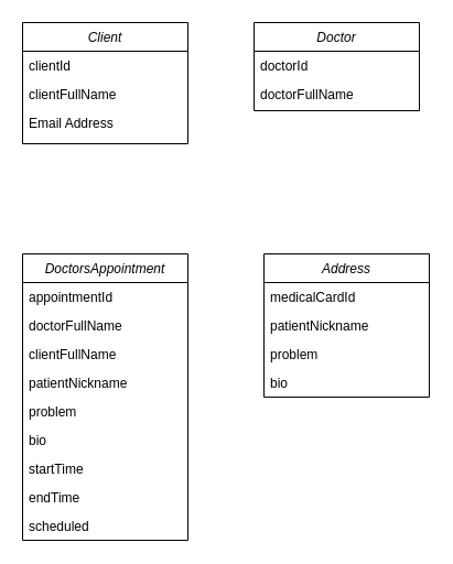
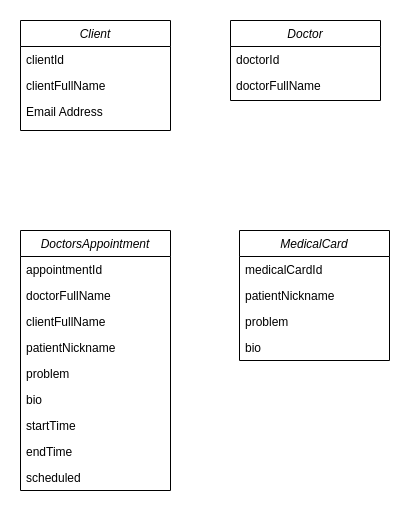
- <mxCell id="19" value="Address" style="swimlane;fontStyle=2;align=center;verticalAlign=top;childLayout=stackLayout;horizontal=1;startSize=26;horizontalStack=0;resizeParent=1;resizeLast=0;collapsible=1;marginBottom=0;rounded=0;shadow=0;strokeWidth=1;" vertex="1" parent="1"><mxGeometry x="239" y="230" width="150" height="130" as="geometry"><mxRectangle x="230" y="140" width="160" height="26" as="alternateBounds" /></mxGeometry></mxCell>
+ <mxCell id="19" value="MedicalCard" style="swimlane;fontStyle=2;align=center;verticalAlign=top;childLayout=stackLayout;horizontal=1;startSize=26;horizontalStack=0;resizeParent=1;resizeLast=0;collapsible=1;marginBottom=0;rounded=0;shadow=0;strokeWidth=1;" vertex="1" parent="1"><mxGeometry x="239" y="230" width="150" height="130" as="geometry"><mxRectangle x="230" y="140" width="160" height="26" as="alternateBounds" /></mxGeometry></mxCell>
